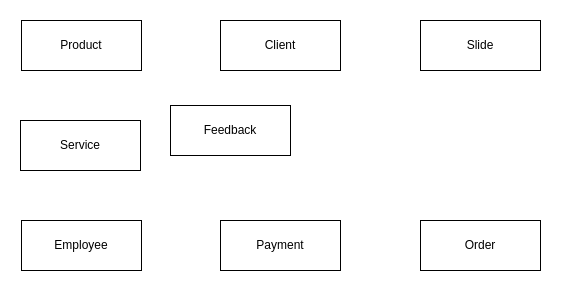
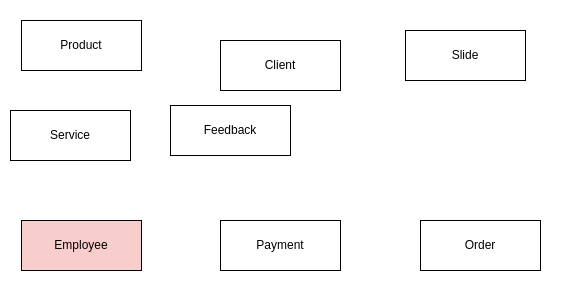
- <mxCell id="4" value="Client" style="rounded=0;whiteSpace=wrap;html=1;" parent="1" vertex="1"><mxGeometry x="220" y="20" width="120" height="50" as="geometry" /></mxCell>
+ <mxCell id="4" value="Client" style="rounded=0;whiteSpace=wrap;html=1;" parent="1" vertex="1"><mxGeometry x="220" y="40" width="120" height="50" as="geometry" /></mxCell>
- <mxCell id="5" value="Slide" style="rounded=0;whiteSpace=wrap;html=1;align=center;" parent="1" vertex="1"><mxGeometry x="420" y="20" width="120" height="50" as="geometry" /></mxCell>
+ <mxCell id="5" value="Slide" style="rounded=0;whiteSpace=wrap;html=1;align=center;" parent="1" vertex="1"><mxGeometry x="405" y="30" width="120" height="50" as="geometry" /></mxCell>
- <mxCell id="6" value="Service" style="rounded=0;whiteSpace=wrap;html=1;" parent="1" vertex="1"><mxGeometry x="20" y="120" width="120" height="50" as="geometry" /></mxCell>
+ <mxCell id="6" value="Service" style="rounded=0;whiteSpace=wrap;html=1;" parent="1" vertex="1"><mxGeometry x="10" y="110" width="120" height="50" as="geometry" /></mxCell>
- <mxCell id="8" value="Employee" style="rounded=0;whiteSpace=wrap;html=1;" parent="1" vertex="1"><mxGeometry x="21" y="220" width="120" height="50" as="geometry" /></mxCell>
+ <mxCell id="8" value="Employee" style="rounded=0;whiteSpace=wrap;html=1;fillColor=#f8cecc;" parent="1" vertex="1"><mxGeometry x="21" y="220" width="120" height="50" as="geometry" /></mxCell>
